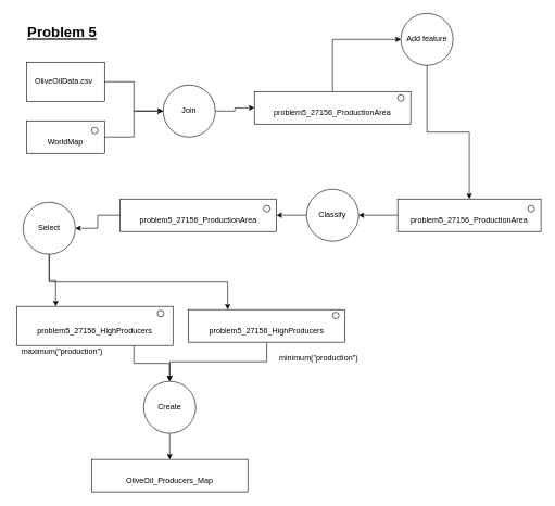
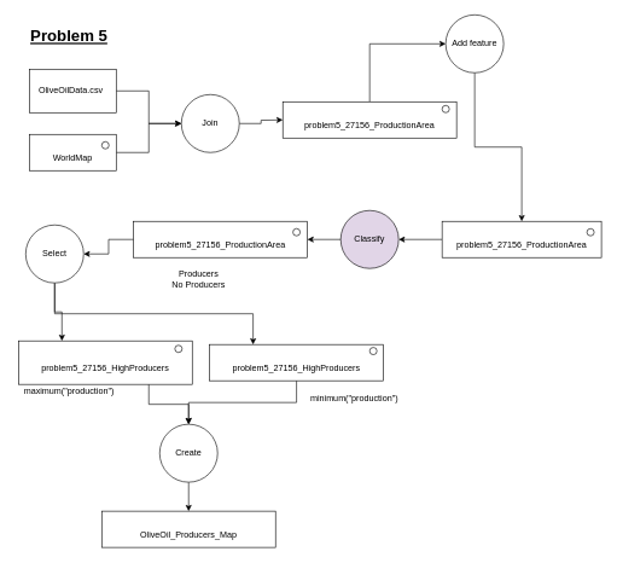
- <mxCell id="20" value="Classify" style="ellipse;whiteSpace=wrap;html=1;aspect=fixed;" vertex="1" parent="1"><mxGeometry x="470" y="290" width="80" height="80" as="geometry" /></mxCell>
+ <mxCell id="20" value="Classify" style="ellipse;whiteSpace=wrap;html=1;aspect=fixed;fillColor=#e1d5e7;" vertex="1" parent="1"><mxGeometry x="470" y="290" width="80" height="80" as="geometry" /></mxCell>
+ <mxCell id="24" value="Producers&lt;br&gt;No Producers" style="text;html=1;strokeColor=none;fillColor=none;align=center;verticalAlign=middle;whiteSpace=wrap;rounded=0;" vertex="1" parent="1"><mxGeometry x="184" y="370" width="180" height="30" as="geometry" /></mxCell>
